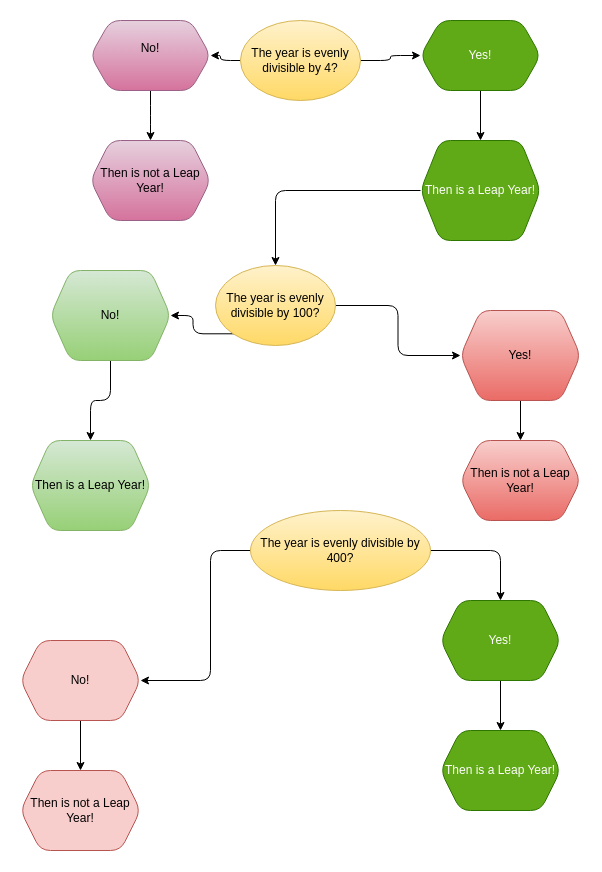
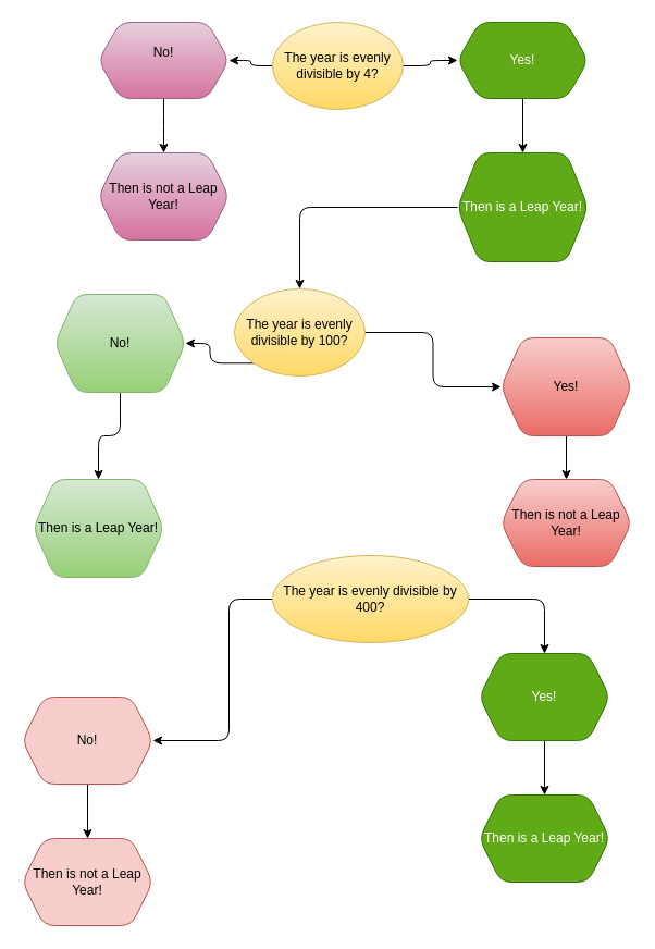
- <mxCell id="4" value="The year is evenly divisible by 4?" style="ellipse;whiteSpace=wrap;html=1;fillColor=#fff2cc;strokeColor=#d6b656;gradientColor=#ffd966;rounded=1;" parent="1" vertex="1"><mxGeometry x="240" y="20" width="120" height="80" as="geometry" /></mxCell>
+ <mxCell id="4" value="The year is evenly divisible by 4?" style="ellipse;whiteSpace=wrap;html=1;fillColor=#fff2cc;strokeColor=#d6b656;gradientColor=#ffd966;rounded=1;" parent="1" vertex="1"><mxGeometry x="250" y="20" width="120" height="80" as="geometry" /></mxCell>
